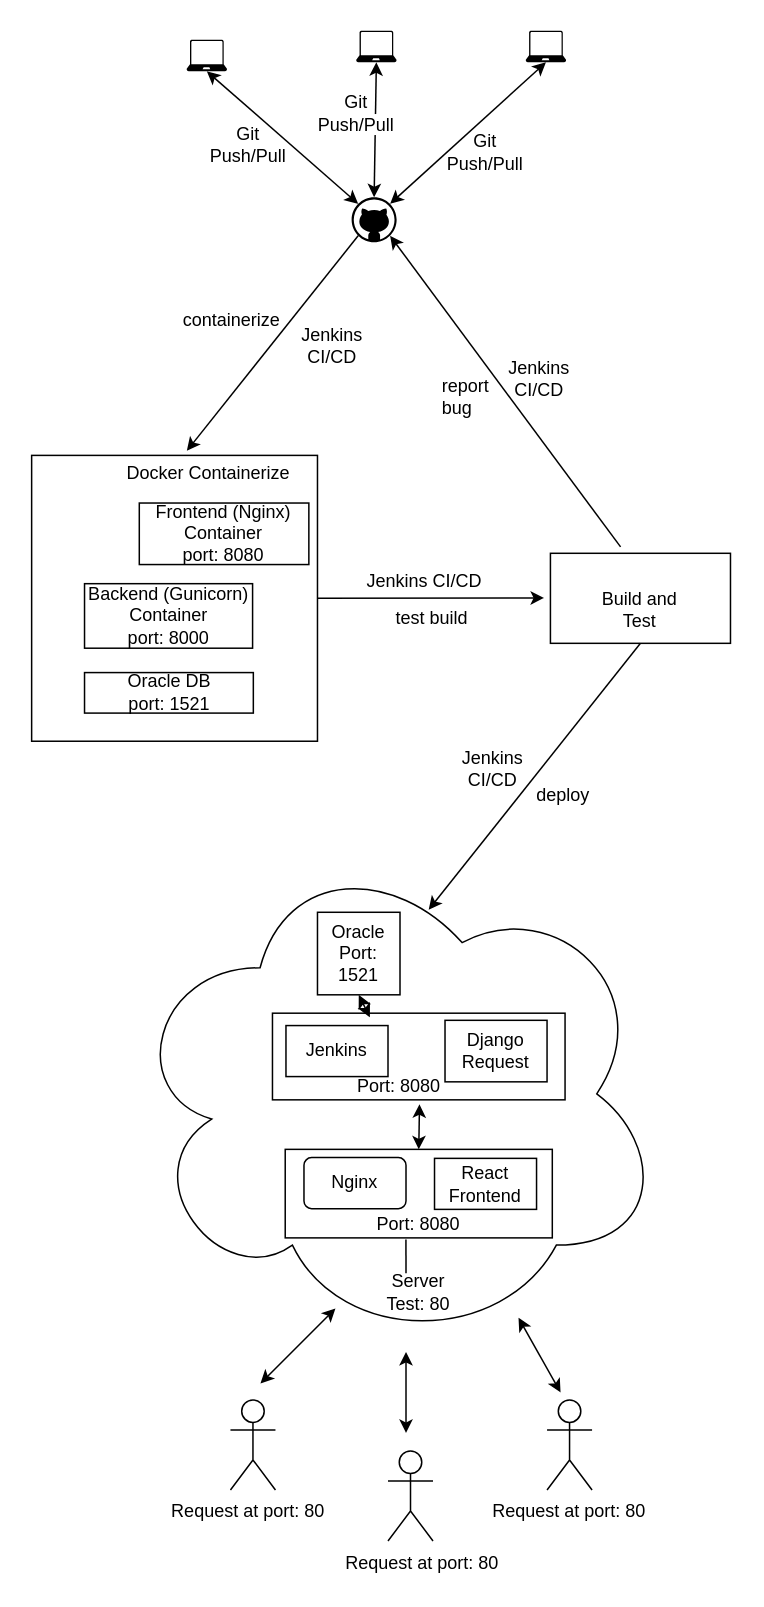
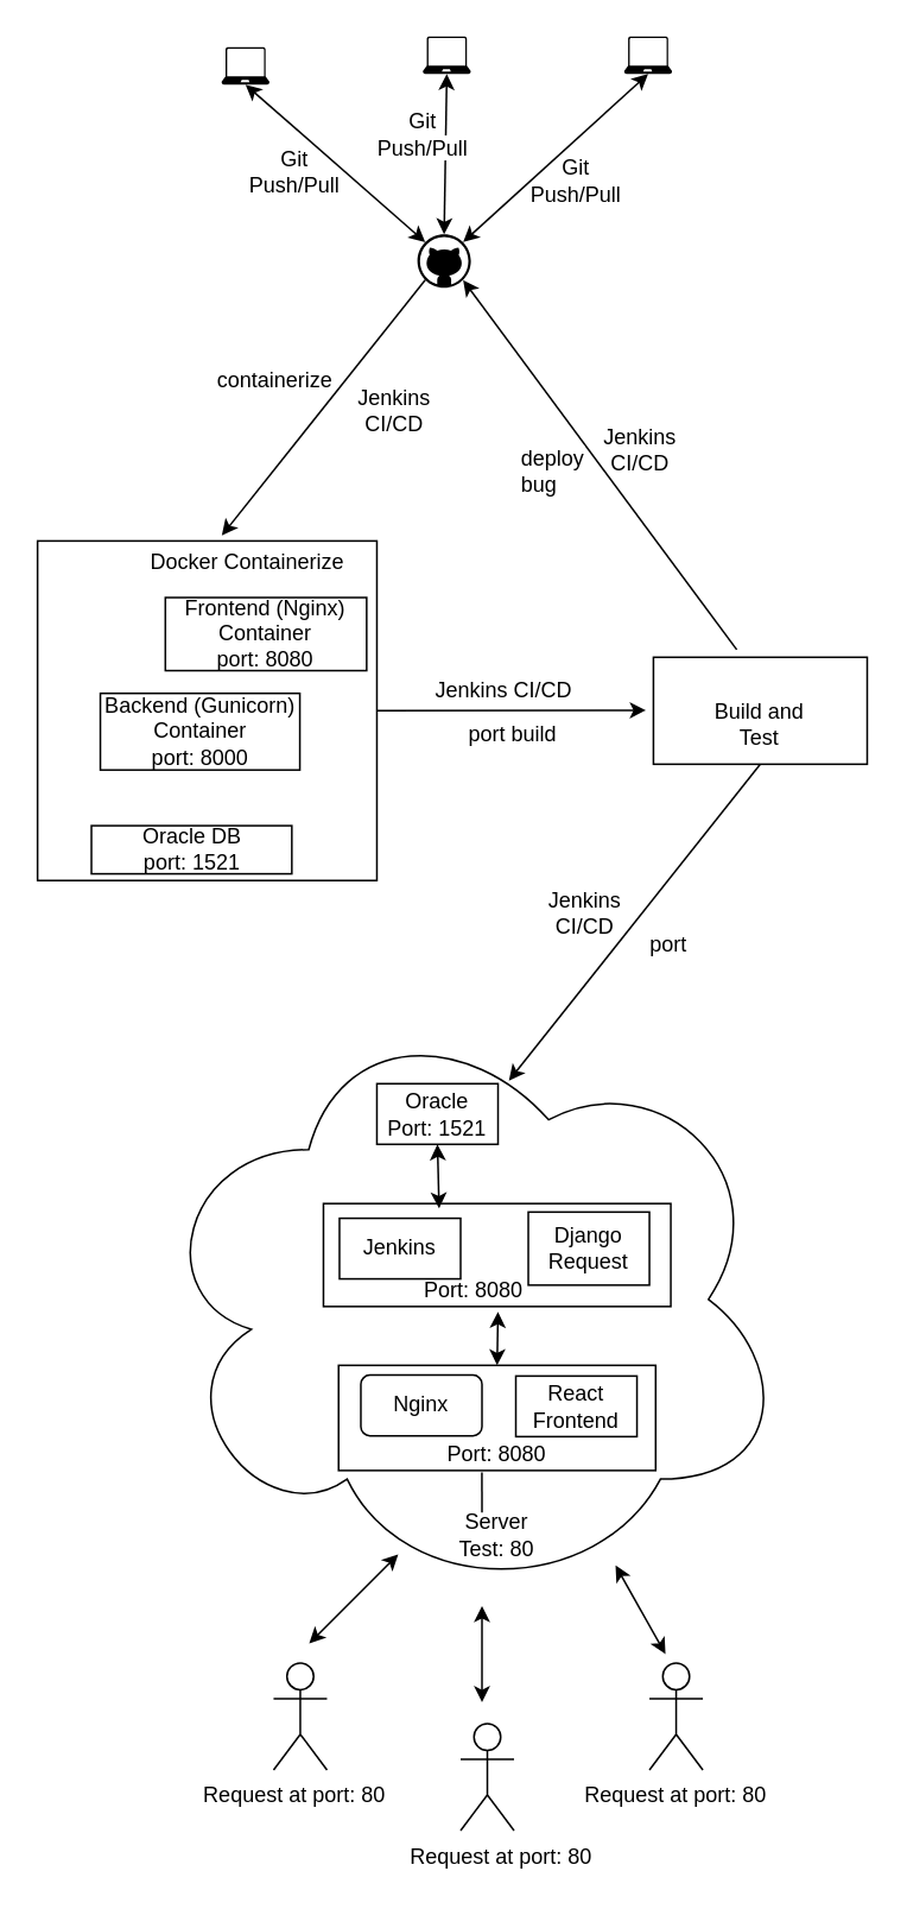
- <mxCell id="53" value="&lt;div style=&quot;text-align: start;&quot;&gt;&lt;font style=&quot;color: light-dark(rgb(0, 0, 0), rgb(0, 0, 0));&quot; face=&quot;Google Sans, Arial, sans-serif&quot;&gt;&lt;span style=&quot;background-color: light-dark(rgb(255, 255, 255), rgb(255, 255, 255));&quot;&gt;report&lt;/span&gt;&lt;/font&gt;&lt;/div&gt;&lt;div style=&quot;text-align: start;&quot;&gt;&lt;font style=&quot;color: light-dark(rgb(0, 0, 0), rgb(0, 0, 0));&quot; face=&quot;Google Sans, Arial, sans-serif&quot;&gt;&lt;span style=&quot;background-color: light-dark(rgb(255, 255, 255), rgb(255, 255, 255));&quot;&gt;bug&lt;/span&gt;&lt;/font&gt;&lt;/div&gt;" style="text;html=1;align=center;verticalAlign=middle;whiteSpace=wrap;rounded=0;fillColor=none;direction=north;" vertex="1" parent="1"><mxGeometry x="303" y="215" width="14" height="97" as="geometry" /></mxCell>
+ <mxCell id="53" value="&lt;div style=&quot;text-align: start;&quot;&gt;&lt;font style=&quot;color: light-dark(rgb(0, 0, 0), rgb(0, 0, 0));&quot; face=&quot;Google Sans, Arial, sans-serif&quot;&gt;&lt;span style=&quot;background-color: light-dark(rgb(255, 255, 255), rgb(255, 255, 255));&quot;&gt;deploy&lt;/span&gt;&lt;/font&gt;&lt;/div&gt;&lt;div style=&quot;text-align: start;&quot;&gt;&lt;font style=&quot;color: light-dark(rgb(0, 0, 0), rgb(0, 0, 0));&quot; face=&quot;Google Sans, Arial, sans-serif&quot;&gt;&lt;span style=&quot;background-color: light-dark(rgb(255, 255, 255), rgb(255, 255, 255));&quot;&gt;bug&lt;/span&gt;&lt;/font&gt;&lt;/div&gt;" style="text;html=1;align=center;verticalAlign=middle;whiteSpace=wrap;rounded=0;fillColor=none;direction=north;" vertex="1" parent="1"><mxGeometry x="303" y="215" width="14" height="97" as="geometry" /></mxCell>
- <mxCell id="51" value="&lt;div style=&quot;text-align: start;&quot;&gt;&lt;font style=&quot;color: light-dark(rgb(0, 0, 0), rgb(0, 0, 0));&quot; face=&quot;Google Sans, Arial, sans-serif&quot;&gt;&lt;span style=&quot;background-color: light-dark(rgb(255, 255, 255), rgb(255, 255, 255));&quot;&gt;test build&lt;/span&gt;&lt;/font&gt;&lt;/div&gt;" style="text;html=1;align=center;verticalAlign=middle;whiteSpace=wrap;rounded=0;fillColor=none;direction=west;" vertex="1" parent="1"><mxGeometry x="239" y="405" width="97" height="14" as="geometry" /></mxCell>
+ <mxCell id="51" value="&lt;div style=&quot;text-align: start;&quot;&gt;&lt;font style=&quot;color: light-dark(rgb(0, 0, 0), rgb(0, 0, 0));&quot; face=&quot;Google Sans, Arial, sans-serif&quot;&gt;&lt;span style=&quot;background-color: light-dark(rgb(255, 255, 255), rgb(255, 255, 255));&quot;&gt;port build&lt;/span&gt;&lt;/font&gt;&lt;/div&gt;" style="text;html=1;align=center;verticalAlign=middle;whiteSpace=wrap;rounded=0;fillColor=none;direction=west;" vertex="1" parent="1"><mxGeometry x="239" y="405" width="97" height="14" as="geometry" /></mxCell>
- <mxCell id="12" value="&lt;font style=&quot;color: light-dark(rgb(0, 0, 0), rgb(0, 0, 0));&quot;&gt;Oracle DB&lt;/font&gt;&lt;div&gt;&lt;font style=&quot;color: light-dark(rgb(0, 0, 0), rgb(0, 0, 0));&quot;&gt;port: 1521&lt;/font&gt;&lt;/div&gt;" style="rounded=0;whiteSpace=wrap;html=1;fillColor=none;strokeColor=light-dark(#000000,#000000);direction=east;" vertex="1" parent="1"><mxGeometry x="55.75" y="447.75" width="112.5" height="27" as="geometry" /></mxCell>
+ <mxCell id="12" value="&lt;font style=&quot;color: light-dark(rgb(0, 0, 0), rgb(0, 0, 0));&quot;&gt;Oracle DB&lt;/font&gt;&lt;div&gt;&lt;font style=&quot;color: light-dark(rgb(0, 0, 0), rgb(0, 0, 0));&quot;&gt;port: 1521&lt;/font&gt;&lt;/div&gt;" style="rounded=0;whiteSpace=wrap;html=1;fillColor=none;strokeColor=light-dark(#000000,#000000);direction=east;" vertex="1" parent="1"><mxGeometry x="50.75" y="462.75" width="112.5" height="27" as="geometry" /></mxCell>
- <mxCell id="19" value="&lt;div style=&quot;text-align: start;&quot;&gt;&lt;font style=&quot;color: light-dark(rgb(0, 0, 0), rgb(0, 0, 0));&quot; face=&quot;Google Sans, Arial, sans-serif&quot;&gt;&lt;span style=&quot;background-color: light-dark(rgb(255, 255, 255), rgb(255, 255, 255));&quot;&gt;deploy&lt;/span&gt;&lt;/font&gt;&lt;/div&gt;" style="text;html=1;align=center;verticalAlign=middle;whiteSpace=wrap;rounded=0;fillColor=none;direction=south;" vertex="1" parent="1"><mxGeometry x="367.5" y="481" width="14" height="97" as="geometry" /></mxCell>
+ <mxCell id="19" value="&lt;div style=&quot;text-align: start;&quot;&gt;&lt;font style=&quot;color: light-dark(rgb(0, 0, 0), rgb(0, 0, 0));&quot; face=&quot;Google Sans, Arial, sans-serif&quot;&gt;&lt;span style=&quot;background-color: light-dark(rgb(255, 255, 255), rgb(255, 255, 255));&quot;&gt;port&lt;/span&gt;&lt;/font&gt;&lt;/div&gt;" style="text;html=1;align=center;verticalAlign=middle;whiteSpace=wrap;rounded=0;fillColor=none;direction=south;" vertex="1" parent="1"><mxGeometry x="367.5" y="481" width="14" height="97" as="geometry" /></mxCell>
- <mxCell id="38" value="&lt;font style=&quot;color: light-dark(rgb(0, 0, 0), rgb(0, 0, 0));&quot;&gt;Oracle&lt;/font&gt;&lt;div&gt;&lt;font style=&quot;color: light-dark(rgb(0, 0, 0), rgb(0, 0, 0));&quot;&gt;Port: 1521&lt;/font&gt;&lt;/div&gt;" style="rounded=0;whiteSpace=wrap;html=1;fillColor=none;strokeColor=light-dark(#000000,#000000);direction=east;" vertex="1" parent="1"><mxGeometry x="211" y="607.5" width="55" height="55" as="geometry" /></mxCell>
+ <mxCell id="38" value="&lt;font style=&quot;color: light-dark(rgb(0, 0, 0), rgb(0, 0, 0));&quot;&gt;Oracle&lt;/font&gt;&lt;div&gt;&lt;font style=&quot;color: light-dark(rgb(0, 0, 0), rgb(0, 0, 0));&quot;&gt;Port: 1521&lt;/font&gt;&lt;/div&gt;" style="rounded=0;whiteSpace=wrap;html=1;fillColor=none;strokeColor=light-dark(#000000,#000000);direction=east;" vertex="1" parent="1"><mxGeometry x="211" y="607.5" width="68" height="34" as="geometry" /></mxCell>
